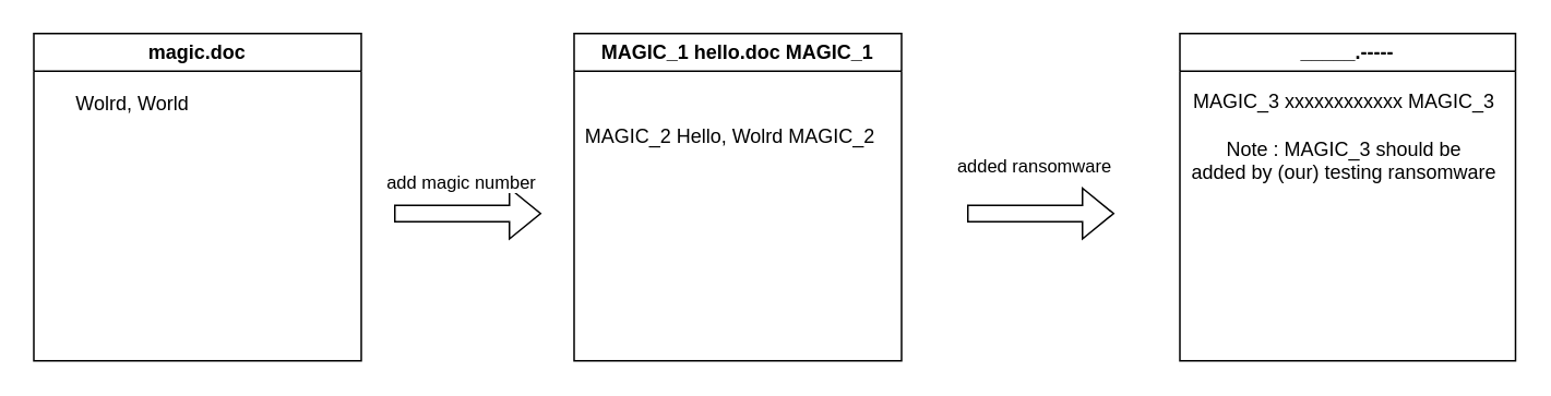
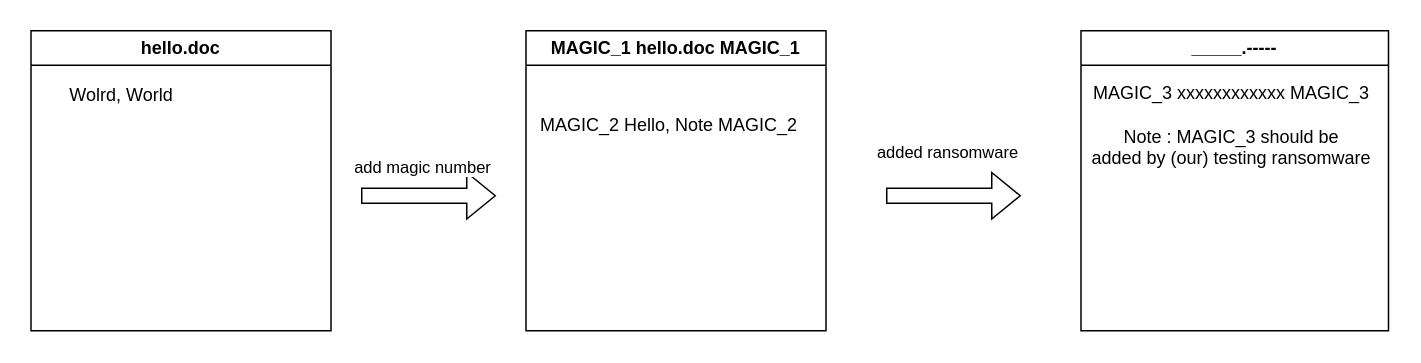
- <mxCell id="2" value="magic.doc" style="swimlane;whiteSpace=wrap;html=1;" vertex="1" parent="1"><mxGeometry x="20" y="20" width="200" height="200" as="geometry" /></mxCell>
+ <mxCell id="2" value="hello.doc" style="swimlane;whiteSpace=wrap;html=1;" vertex="1" parent="1"><mxGeometry x="20" y="20" width="200" height="200" as="geometry" /></mxCell>
- <mxCell id="7" value="MAGIC_2 Hello, Wolrd MAGIC_2" style="text;html=1;align=center;verticalAlign=middle;resizable=0;points=[];autosize=1;strokeColor=none;fillColor=none;" vertex="1" parent="6"><mxGeometry x="-5" y="48" width="200" height="30" as="geometry" /></mxCell>
+ <mxCell id="7" value="MAGIC_2 Hello, Note MAGIC_2" style="text;html=1;align=center;verticalAlign=middle;resizable=0;points=[];autosize=1;strokeColor=none;fillColor=none;" vertex="1" parent="6"><mxGeometry x="-5" y="48" width="200" height="30" as="geometry" /></mxCell>
